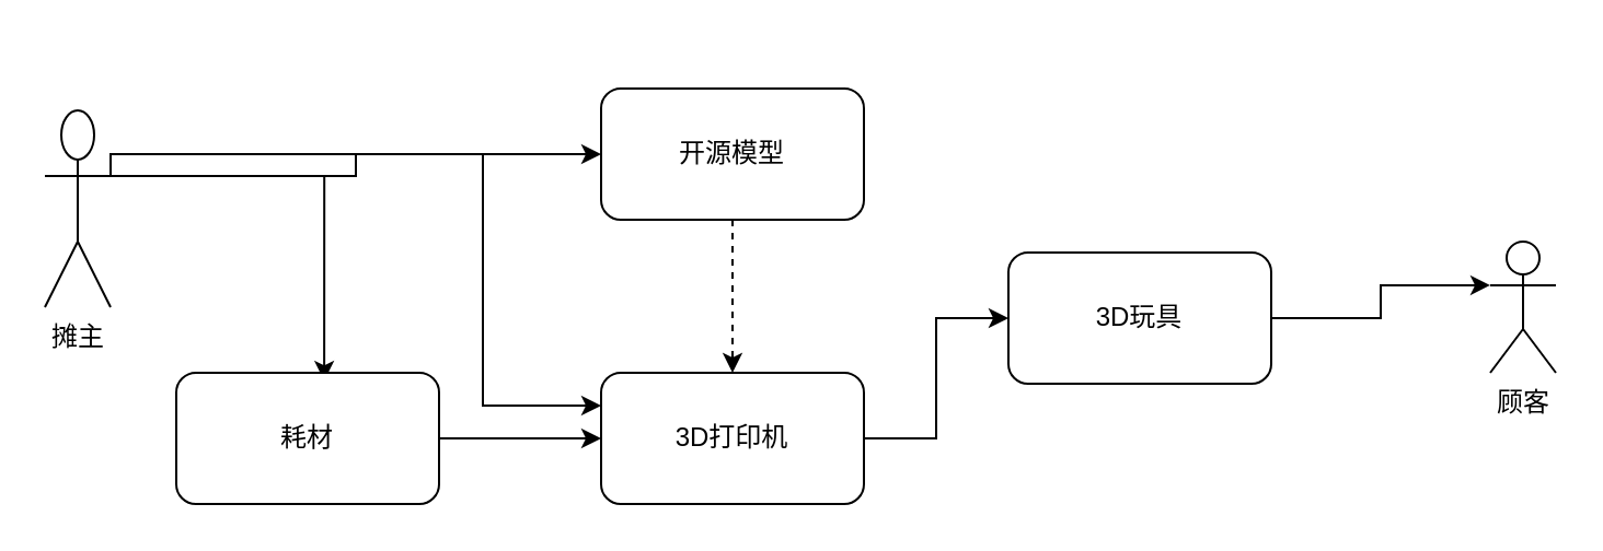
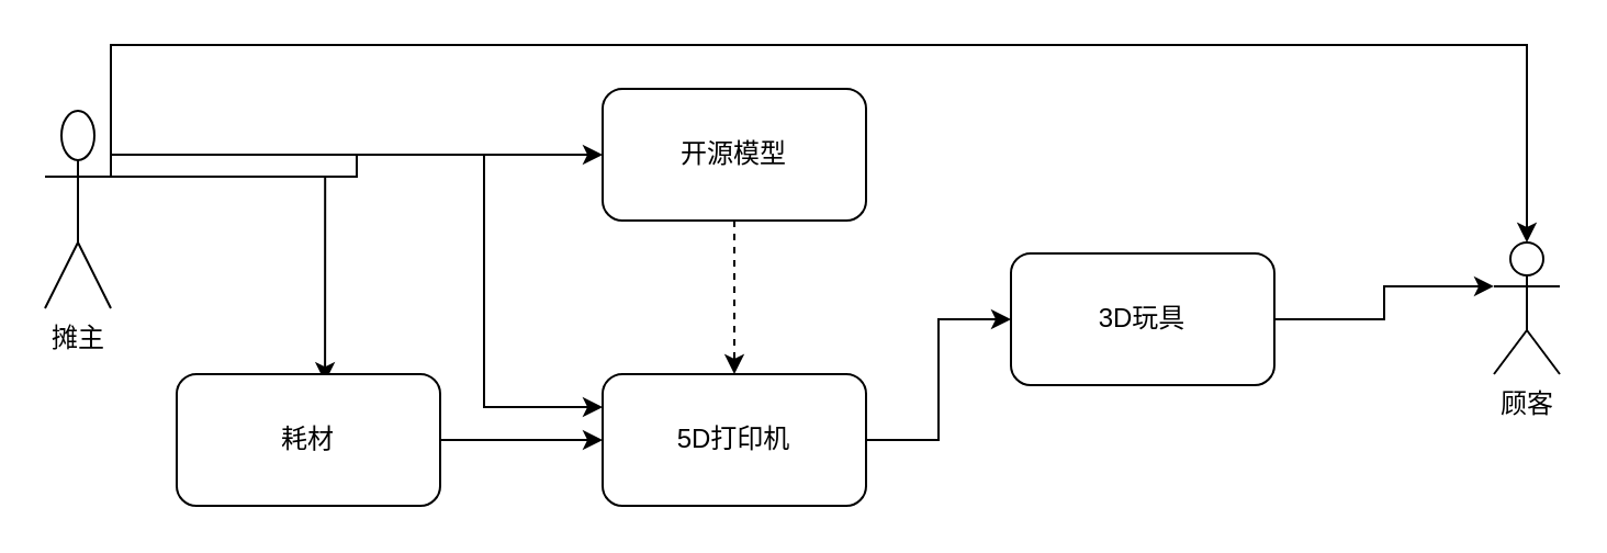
+ <mxCell id="6" style="edgeStyle=orthogonalEdgeStyle;rounded=0;orthogonalLoop=1;jettySize=auto;html=1;exitX=1;exitY=0.333;exitDx=0;exitDy=0;exitPerimeter=0;entryX=0.5;entryY=0;entryDx=0;entryDy=0;entryPerimeter=0;" edge="1" parent="1" source="7" target="2"><mxGeometry relative="1" as="geometry"><Array as="points"><mxPoint x="50" y="20" /><mxPoint x="695" y="20" /></Array></mxGeometry></mxCell>
- <mxCell id="13" value="3D打印机" style="rounded=1;whiteSpace=wrap;html=1;" vertex="1" parent="1"><mxGeometry x="274" y="170" width="120" height="60" as="geometry" /></mxCell>
+ <mxCell id="13" value="5D打印机" style="rounded=1;whiteSpace=wrap;html=1;" vertex="1" parent="1"><mxGeometry x="274" y="170" width="120" height="60" as="geometry" /></mxCell>
